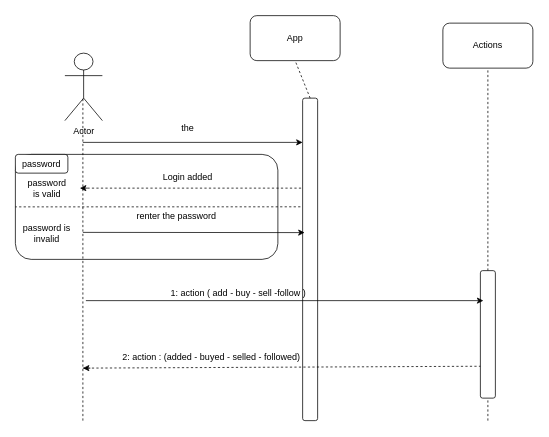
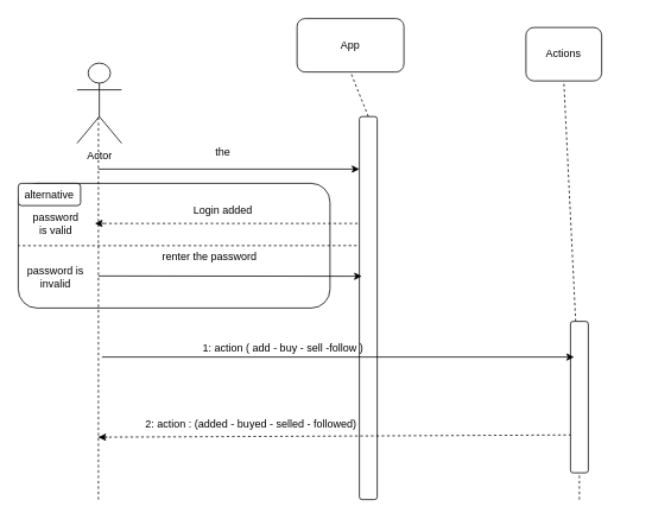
- <mxCell id="4" value="Actions" style="rounded=1;whiteSpace=wrap;html=1;" vertex="1" parent="1"><mxGeometry x="590" y="30" width="120" height="60" as="geometry" /></mxCell>
+ <mxCell id="4" value="Actions" style="rounded=1;whiteSpace=wrap;html=1;" vertex="1" parent="1"><mxGeometry x="590" y="30" width="85" height="60" as="geometry" /></mxCell>
- <mxCell id="12" value="password" style="rounded=1;whiteSpace=wrap;html=1;" vertex="1" parent="1"><mxGeometry x="20" y="205" width="70" height="25" as="geometry" /></mxCell>
+ <mxCell id="12" value="alternative" style="rounded=1;whiteSpace=wrap;html=1;" vertex="1" parent="1"><mxGeometry x="20" y="205" width="70" height="25" as="geometry" /></mxCell>
